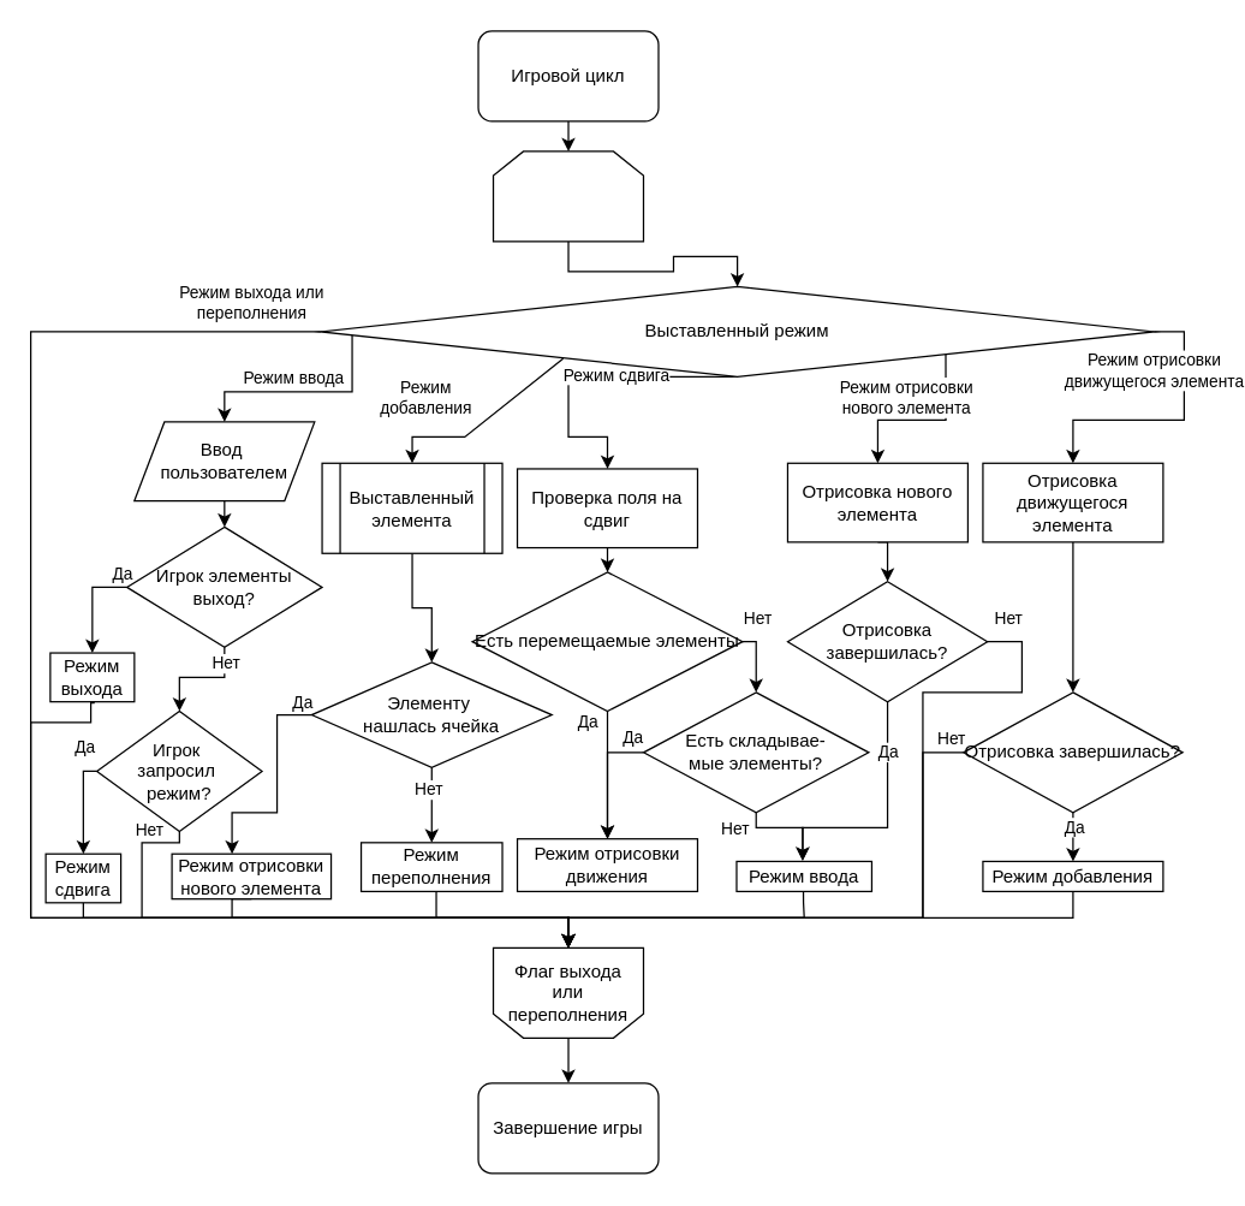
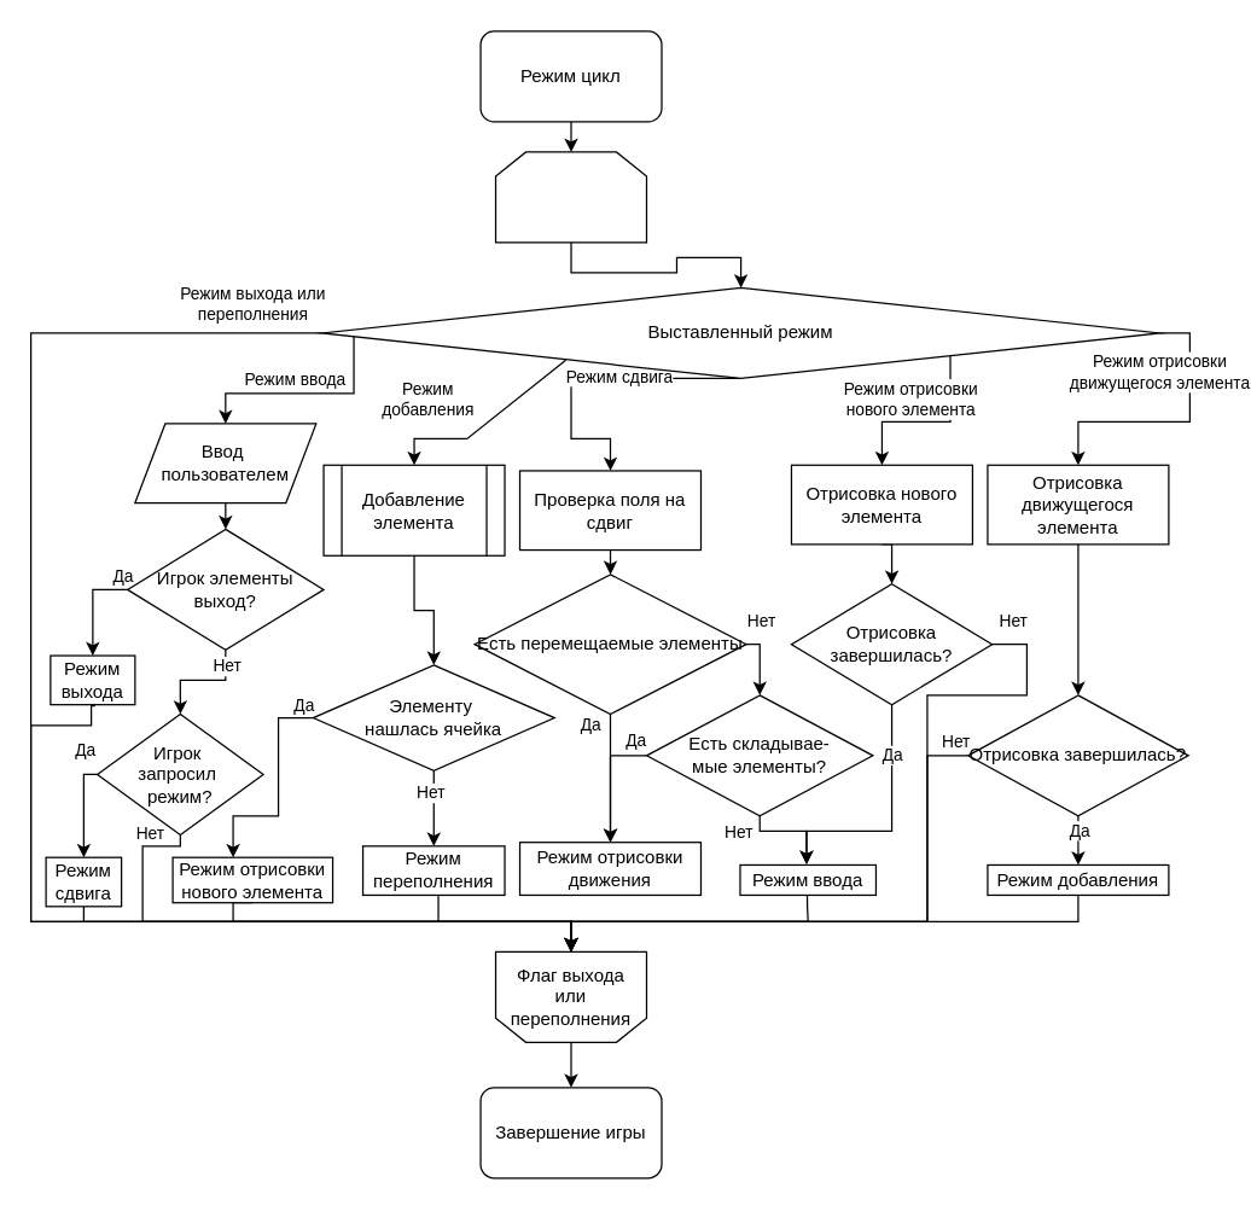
- <mxCell id="22" value="Игровой цикл" style="rounded=1;whiteSpace=wrap;html=1;" vertex="1" parent="1"><mxGeometry x="318" y="20" width="120" height="60" as="geometry" /></mxCell>
+ <mxCell id="22" value="Режим цикл" style="rounded=1;whiteSpace=wrap;html=1;" vertex="1" parent="1"><mxGeometry x="318" y="20" width="120" height="60" as="geometry" /></mxCell>
- <mxCell id="34" value="Выставленный элемента" style="shape=process;whiteSpace=wrap;html=1;backgroundOutline=1;" vertex="1" parent="1"><mxGeometry x="214" y="307.5" width="120" height="60" as="geometry" /></mxCell>
+ <mxCell id="34" value="Добавление элемента" style="shape=process;whiteSpace=wrap;html=1;backgroundOutline=1;" vertex="1" parent="1"><mxGeometry x="214" y="307.5" width="120" height="60" as="geometry" /></mxCell>
